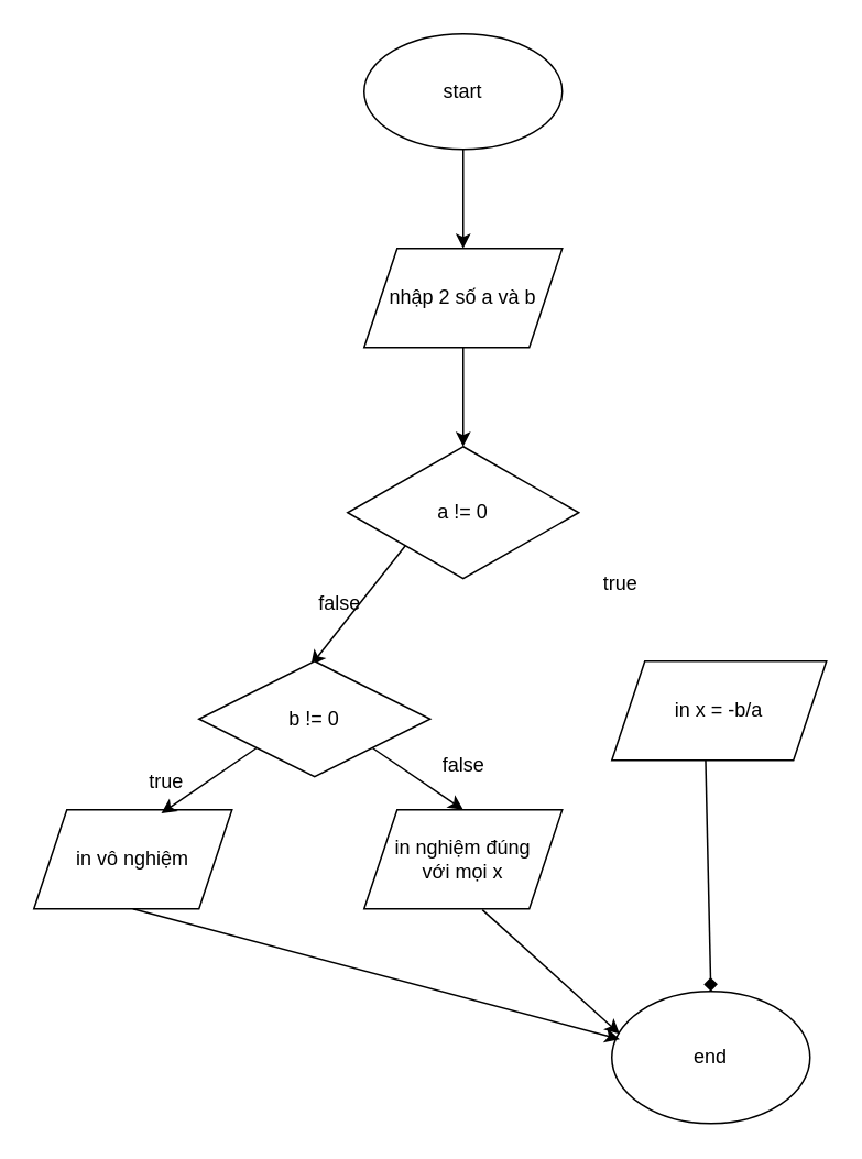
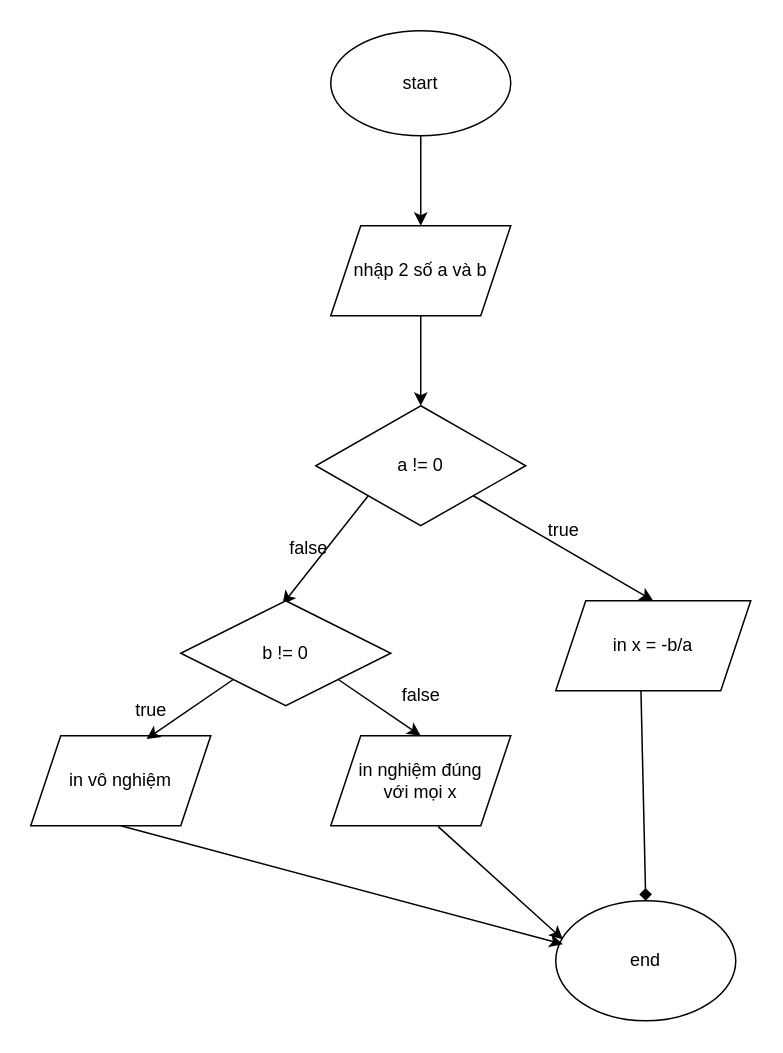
+ <mxCell id="8" value="" style="endArrow=classic;html=1;rounded=0;exitX=1;exitY=1;exitDx=0;exitDy=0;entryX=0.5;entryY=0;entryDx=0;entryDy=0;" edge="1" parent="1" source="5" target="6"><mxGeometry width="50" height="50" relative="1" as="geometry"><mxPoint x="330" y="390" as="sourcePoint" /><mxPoint x="380" y="340" as="targetPoint" /></mxGeometry></mxCell>
